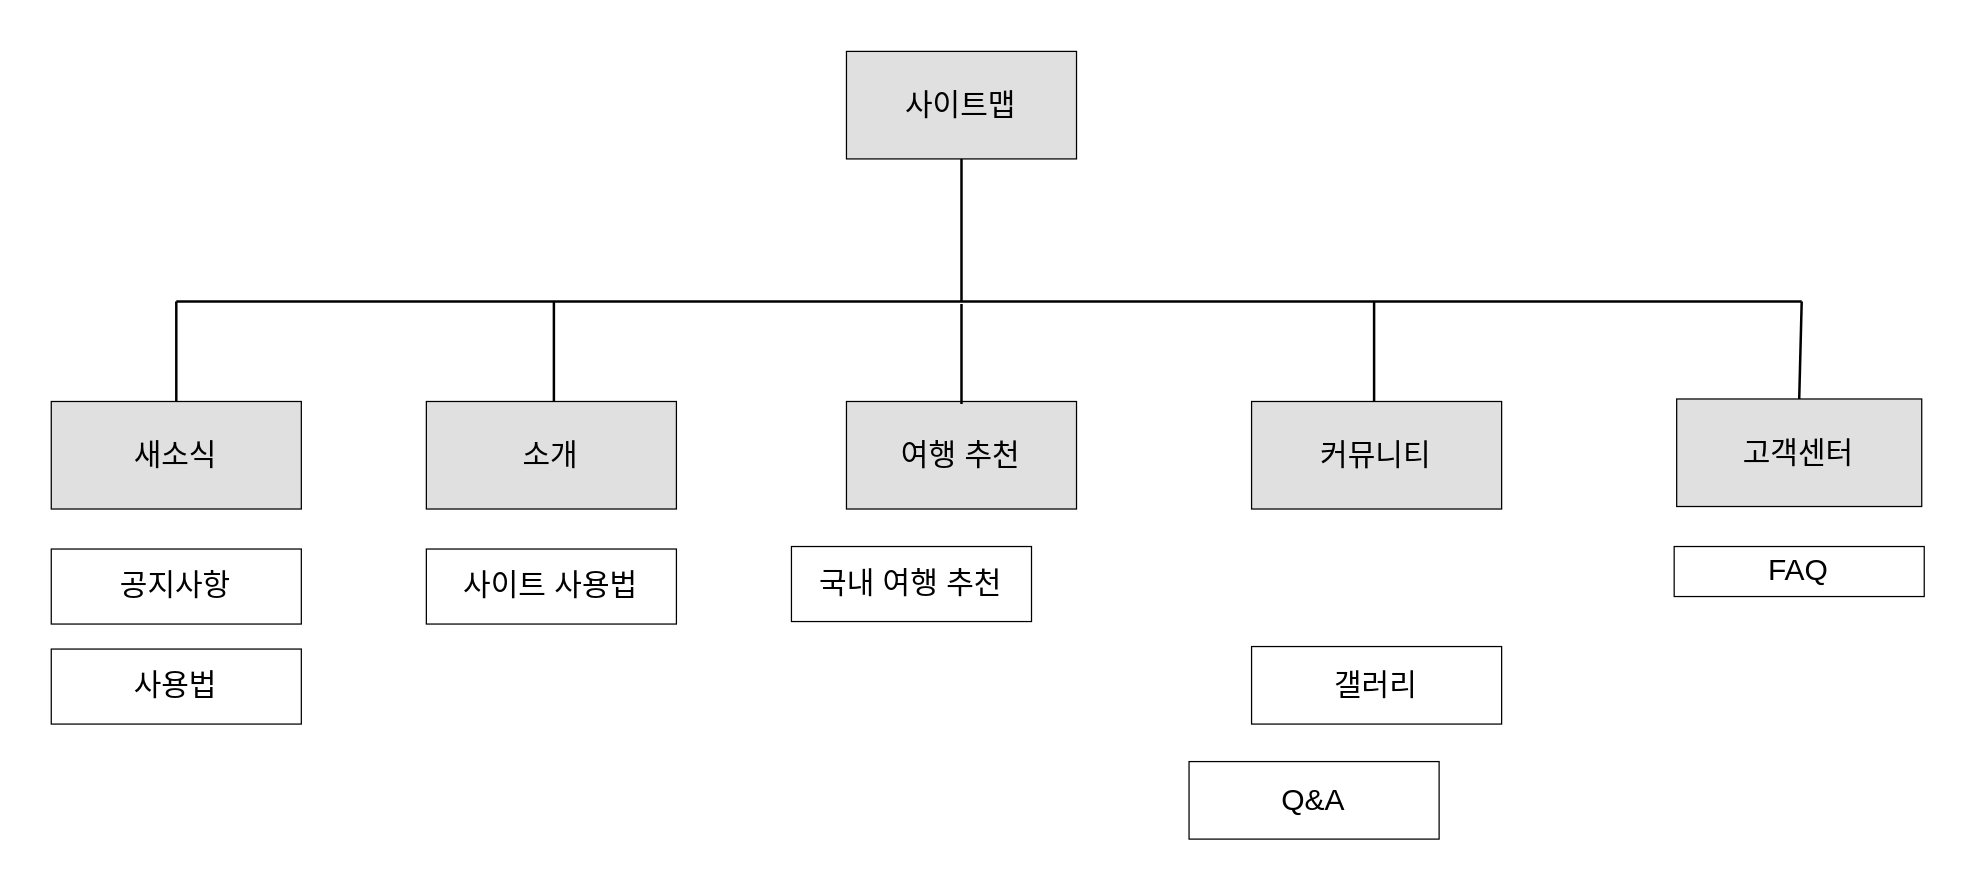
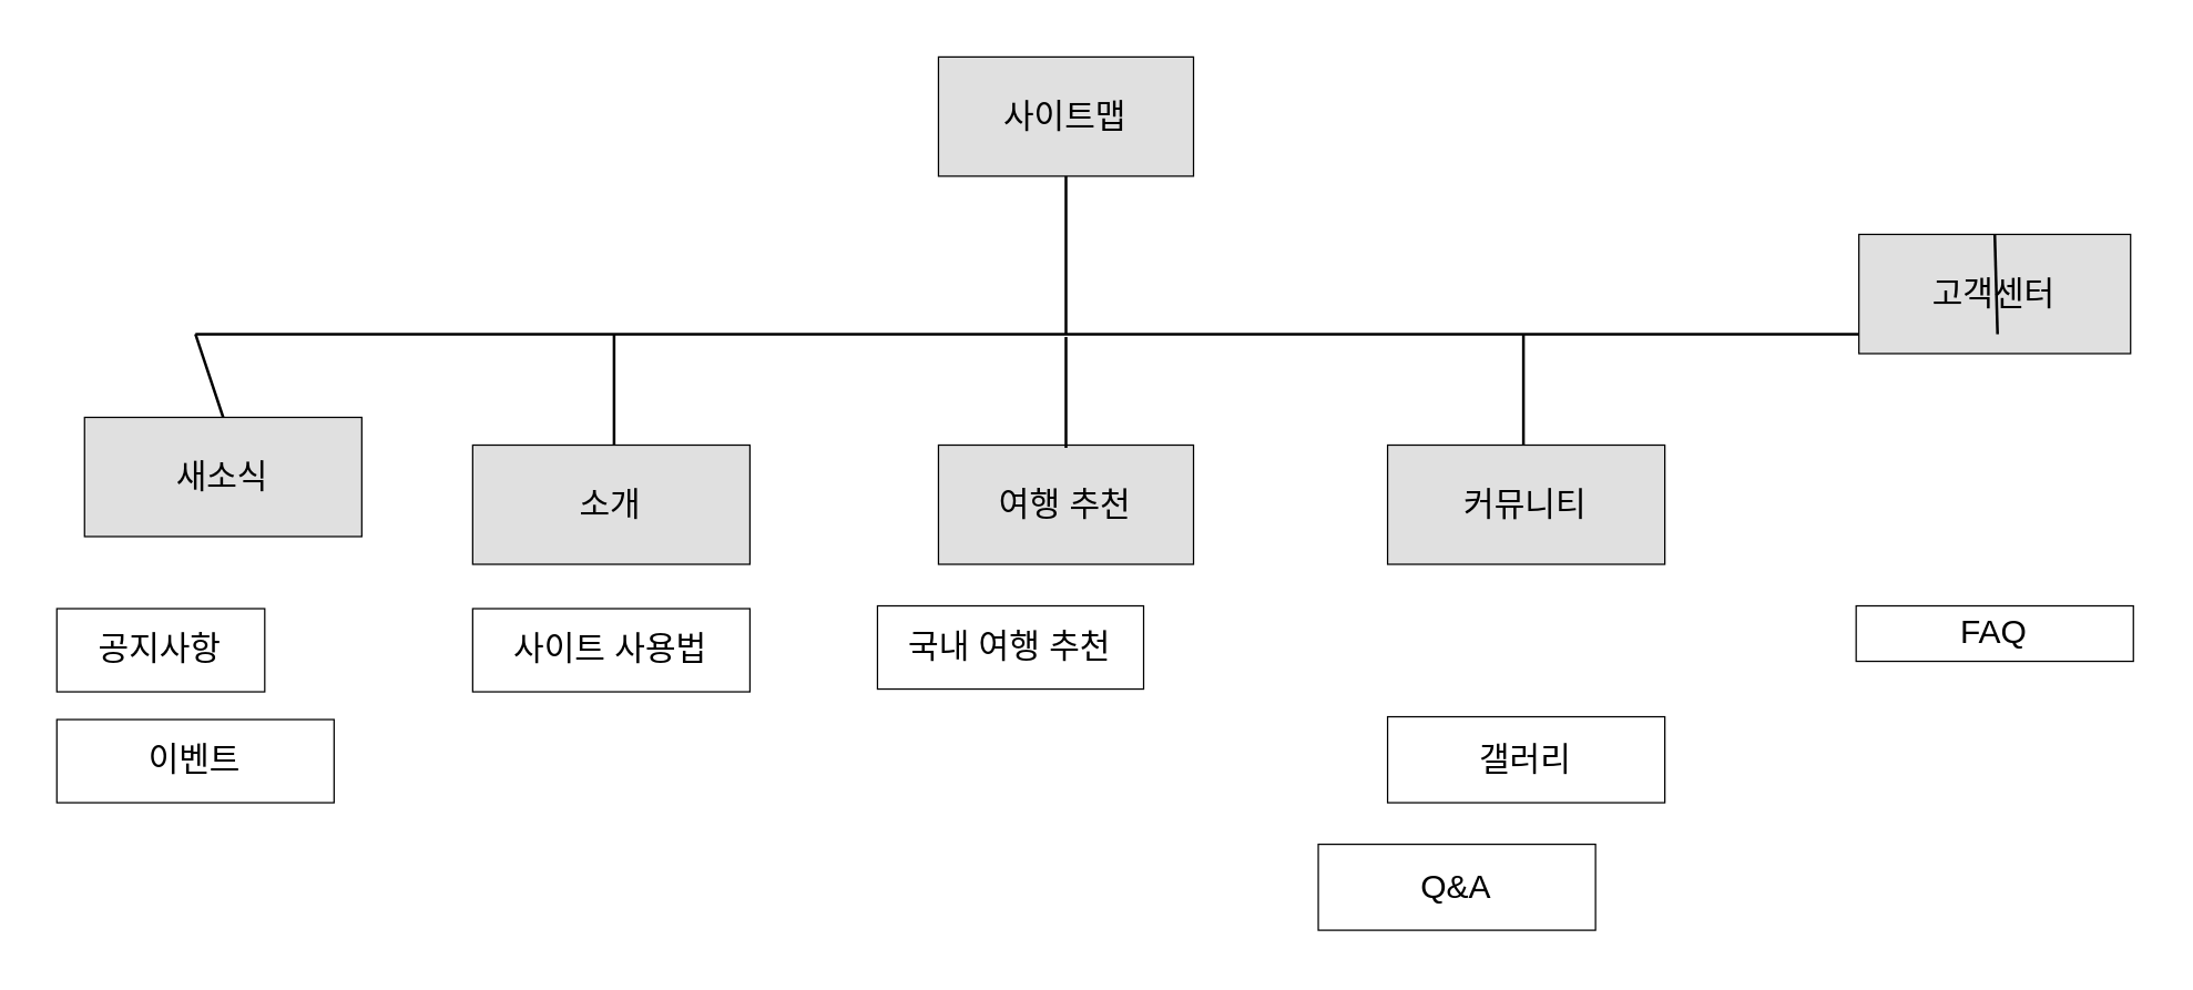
- <mxCell id="7" value="고객센터" style="rounded=0;whiteSpace=wrap;html=1;fillColor=#E0E0E0;strokeWidth=0.5;" vertex="1" parent="1"><mxGeometry x="670" y="159" width="98" height="43" as="geometry" /></mxCell>
+ <mxCell id="7" value="고객센터" style="rounded=0;whiteSpace=wrap;html=1;fillColor=#E0E0E0;strokeWidth=0.5;" vertex="1" parent="1"><mxGeometry x="670" y="84" width="98" height="43" as="geometry" /></mxCell>
- <mxCell id="5" value="새소식" style="rounded=0;whiteSpace=wrap;html=1;fillColor=#E0E0E0;strokeWidth=0.5;" vertex="1" parent="1"><mxGeometry x="20" y="160" width="100" height="43" as="geometry" /></mxCell>
+ <mxCell id="5" value="새소식" style="rounded=0;whiteSpace=wrap;html=1;fillColor=#E0E0E0;strokeWidth=0.5;" vertex="1" parent="1"><mxGeometry x="30" y="150" width="100" height="43" as="geometry" /></mxCell>
- <mxCell id="15" value="공지사항" style="rounded=0;whiteSpace=wrap;html=1;fillColor=#FFFFFF;strokeWidth=0.5;" vertex="1" parent="1"><mxGeometry x="20" y="219" width="100" height="30" as="geometry" /></mxCell>
+ <mxCell id="15" value="공지사항" style="rounded=0;whiteSpace=wrap;html=1;fillColor=#FFFFFF;strokeWidth=0.5;" vertex="1" parent="1"><mxGeometry x="20" y="219" width="75" height="30" as="geometry" /></mxCell>
- <mxCell id="16" value="사용법" style="rounded=0;whiteSpace=wrap;html=1;fillColor=#FFFFFF;strokeWidth=0.5;" vertex="1" parent="1"><mxGeometry x="20" y="259" width="100" height="30" as="geometry" /></mxCell>
+ <mxCell id="16" value="이벤트" style="rounded=0;whiteSpace=wrap;html=1;fillColor=#FFFFFF;strokeWidth=0.5;" vertex="1" parent="1"><mxGeometry x="20" y="259" width="100" height="30" as="geometry" /></mxCell>
